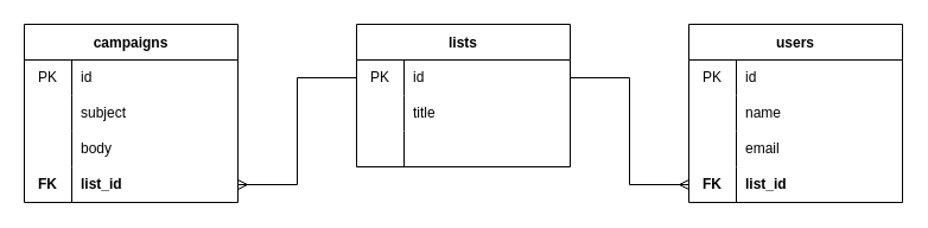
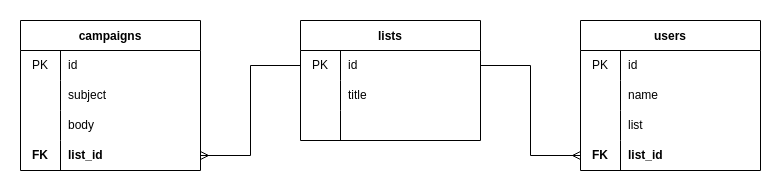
- <mxCell id="24" value="email" style="shape=partialRectangle;html=1;whiteSpace=wrap;connectable=0;fillColor=none;top=0;left=0;bottom=0;right=0;align=left;spacingLeft=6;overflow=hidden;" vertex="1" parent="22"><mxGeometry x="40" width="140" height="30" as="geometry"><mxRectangle width="140" height="30" as="alternateBounds" /></mxGeometry></mxCell>
+ <mxCell id="24" value="list" style="shape=partialRectangle;html=1;whiteSpace=wrap;connectable=0;fillColor=none;top=0;left=0;bottom=0;right=0;align=left;spacingLeft=6;overflow=hidden;" vertex="1" parent="22"><mxGeometry x="40" width="140" height="30" as="geometry"><mxRectangle width="140" height="30" as="alternateBounds" /></mxGeometry></mxCell>
